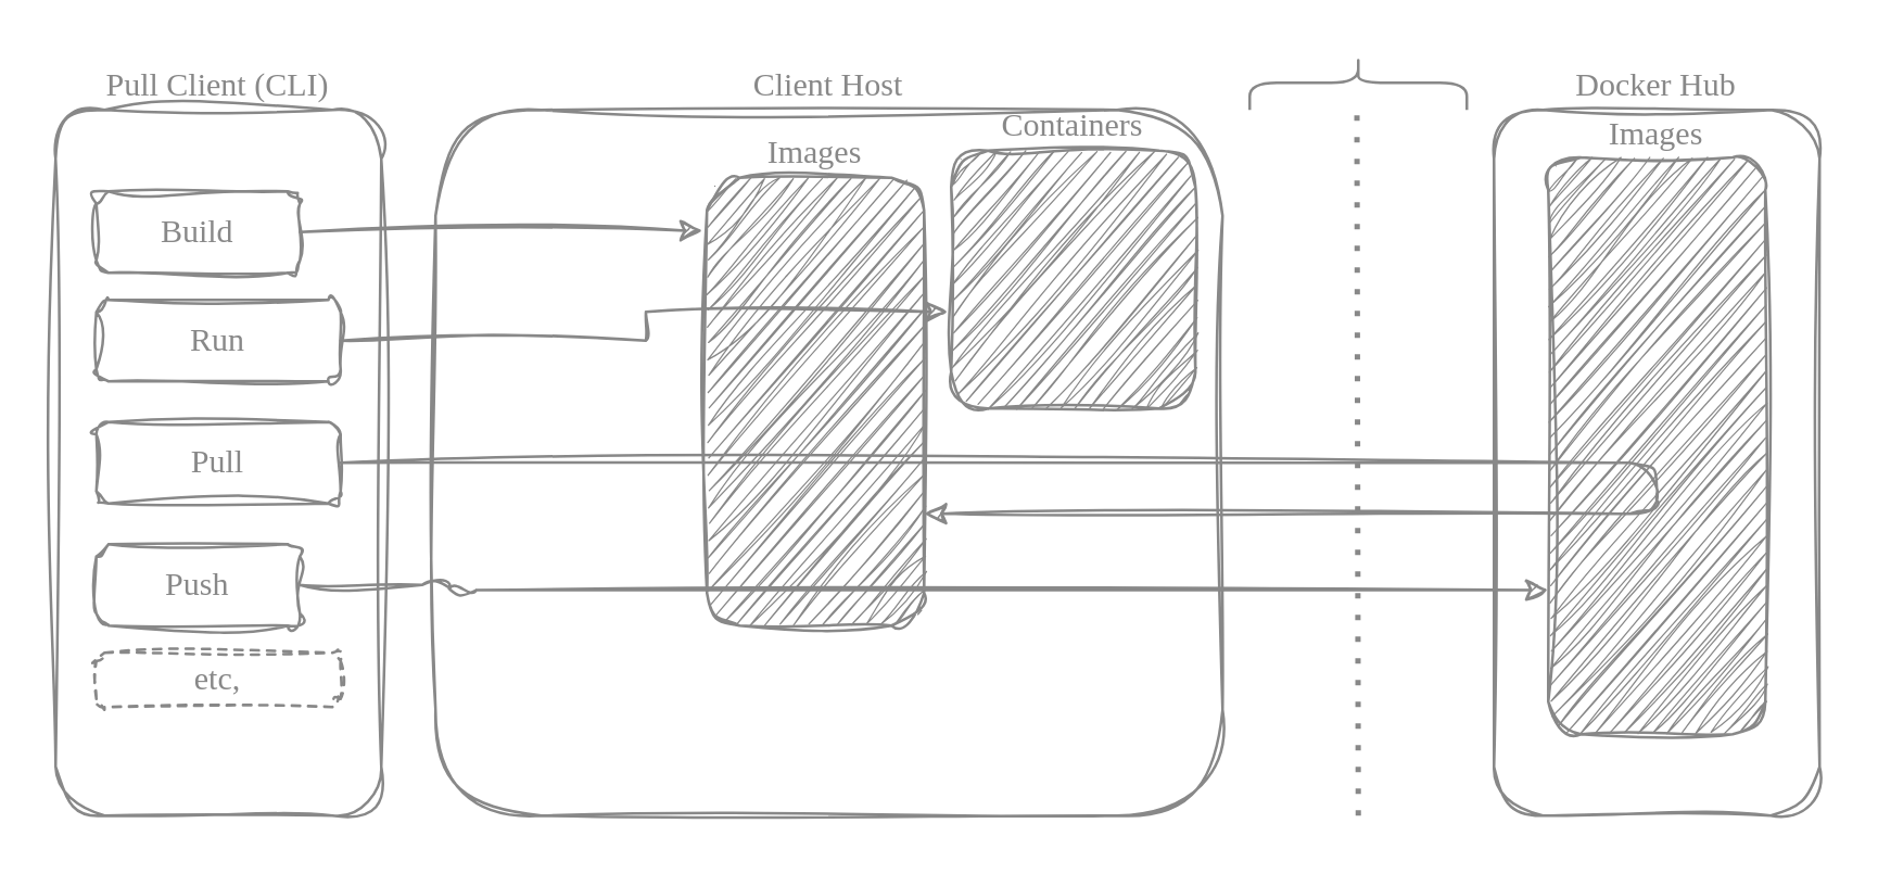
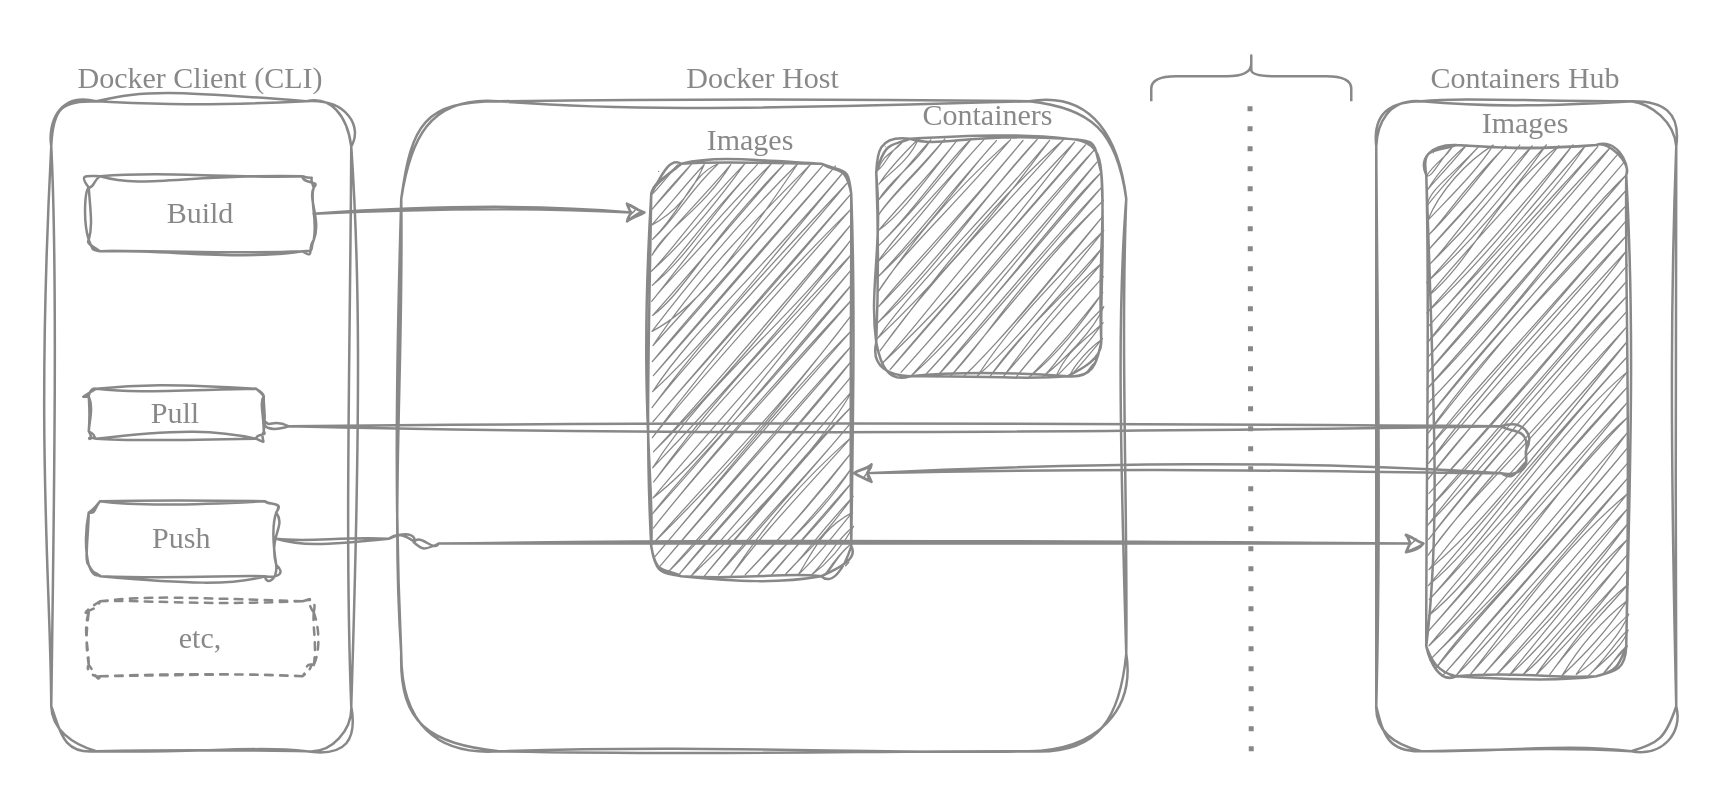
- <mxCell id="2" value="Pull Client (CLI)" style="rounded=1;whiteSpace=wrap;html=1;labelPosition=center;verticalLabelPosition=top;align=center;verticalAlign=bottom;fillColor=none;fontFamily=Verdana;sketch=1;curveFitting=1;jiggle=2;strokeColor=#888888;fontColor=#888888;" parent="1" vertex="1"><mxGeometry x="20" y="40" width="120" height="260" as="geometry" /></mxCell>
+ <mxCell id="2" value="Docker Client (CLI)" style="rounded=1;whiteSpace=wrap;html=1;labelPosition=center;verticalLabelPosition=top;align=center;verticalAlign=bottom;fillColor=none;fontFamily=Verdana;sketch=1;curveFitting=1;jiggle=2;strokeColor=#888888;fontColor=#888888;" parent="1" vertex="1"><mxGeometry x="20" y="40" width="120" height="260" as="geometry" /></mxCell>
- <mxCell id="3" value="Client Host" style="rounded=1;whiteSpace=wrap;html=1;labelPosition=center;verticalLabelPosition=top;align=center;verticalAlign=bottom;fillColor=none;fontFamily=Verdana;sketch=1;curveFitting=1;jiggle=2;strokeColor=#888888;fontColor=#888888;" parent="1" vertex="1"><mxGeometry x="160" y="40" width="290" height="260" as="geometry" /></mxCell>
+ <mxCell id="3" value="Docker Host" style="rounded=1;whiteSpace=wrap;html=1;labelPosition=center;verticalLabelPosition=top;align=center;verticalAlign=bottom;fillColor=none;fontFamily=Verdana;sketch=1;curveFitting=1;jiggle=2;strokeColor=#888888;fontColor=#888888;" parent="1" vertex="1"><mxGeometry x="160" y="40" width="290" height="260" as="geometry" /></mxCell>
- <mxCell id="4" value="Docker Hub" style="rounded=1;whiteSpace=wrap;html=1;labelPosition=center;verticalLabelPosition=top;align=center;verticalAlign=bottom;fillColor=none;fontFamily=Verdana;sketch=1;curveFitting=1;jiggle=2;strokeColor=#888888;fontColor=#888888;" parent="1" vertex="1"><mxGeometry x="550" y="40" width="120" height="260" as="geometry" /></mxCell>
+ <mxCell id="4" value="Containers Hub" style="rounded=1;whiteSpace=wrap;html=1;labelPosition=center;verticalLabelPosition=top;align=center;verticalAlign=bottom;fillColor=none;fontFamily=Verdana;sketch=1;curveFitting=1;jiggle=2;strokeColor=#888888;fontColor=#888888;" parent="1" vertex="1"><mxGeometry x="550" y="40" width="120" height="260" as="geometry" /></mxCell>
- <mxCell id="6" value="Build" style="rounded=1;whiteSpace=wrap;html=1;fillColor=none;fontFamily=Verdana;sketch=1;curveFitting=1;jiggle=2;strokeColor=#888888;fontColor=#888888;" parent="1" vertex="1"><mxGeometry x="35" y="70" width="75" height="30" as="geometry" /></mxCell>
+ <mxCell id="6" value="Build" style="rounded=1;whiteSpace=wrap;html=1;fillColor=none;fontFamily=Verdana;sketch=1;curveFitting=1;jiggle=2;strokeColor=#888888;fontColor=#888888;" parent="1" vertex="1"><mxGeometry x="35" y="70" width="90" height="30" as="geometry" /></mxCell>
- <mxCell id="7" style="edgeStyle=orthogonalEdgeStyle;rounded=0;orthogonalLoop=1;jettySize=auto;html=1;exitX=1;exitY=0.5;exitDx=0;exitDy=0;entryX=-0.013;entryY=0.625;entryDx=0;entryDy=0;entryPerimeter=0;sketch=1;curveFitting=1;jiggle=2;strokeColor=#888888;fontColor=#888888;" edge="1" parent="1" source="8" target="15"><mxGeometry relative="1" as="geometry" /></mxCell>
- <mxCell id="8" value="Run" style="rounded=1;whiteSpace=wrap;html=1;fillColor=none;fontFamily=Verdana;sketch=1;curveFitting=1;jiggle=2;strokeColor=#888888;fontColor=#888888;" parent="1" vertex="1"><mxGeometry x="35" y="110" width="90" height="30" as="geometry" /></mxCell>
- <mxCell id="10" value="Pull" style="rounded=1;whiteSpace=wrap;html=1;fillColor=none;fontFamily=Verdana;sketch=1;curveFitting=1;jiggle=2;strokeColor=#888888;fontColor=#888888;" parent="1" vertex="1"><mxGeometry x="35" y="155" width="90" height="30" as="geometry" /></mxCell>
+ <mxCell id="10" value="Pull" style="rounded=1;whiteSpace=wrap;html=1;fillColor=none;fontFamily=Verdana;sketch=1;curveFitting=1;jiggle=2;strokeColor=#888888;fontColor=#888888;" parent="1" vertex="1"><mxGeometry x="35" y="155" width="70" height="20" as="geometry" /></mxCell>
- <mxCell id="13" value="etc," style="rounded=1;whiteSpace=wrap;html=1;fillColor=none;dashed=1;fontFamily=Verdana;sketch=1;curveFitting=1;jiggle=2;strokeColor=#888888;fontColor=#888888;" parent="1" vertex="1"><mxGeometry x="35" y="240" width="90" height="20" as="geometry" /></mxCell>
+ <mxCell id="13" value="etc," style="rounded=1;whiteSpace=wrap;html=1;fillColor=none;dashed=1;fontFamily=Verdana;sketch=1;curveFitting=1;jiggle=2;strokeColor=#888888;fontColor=#888888;" parent="1" vertex="1"><mxGeometry x="35" y="240" width="90" height="30" as="geometry" /></mxCell>
